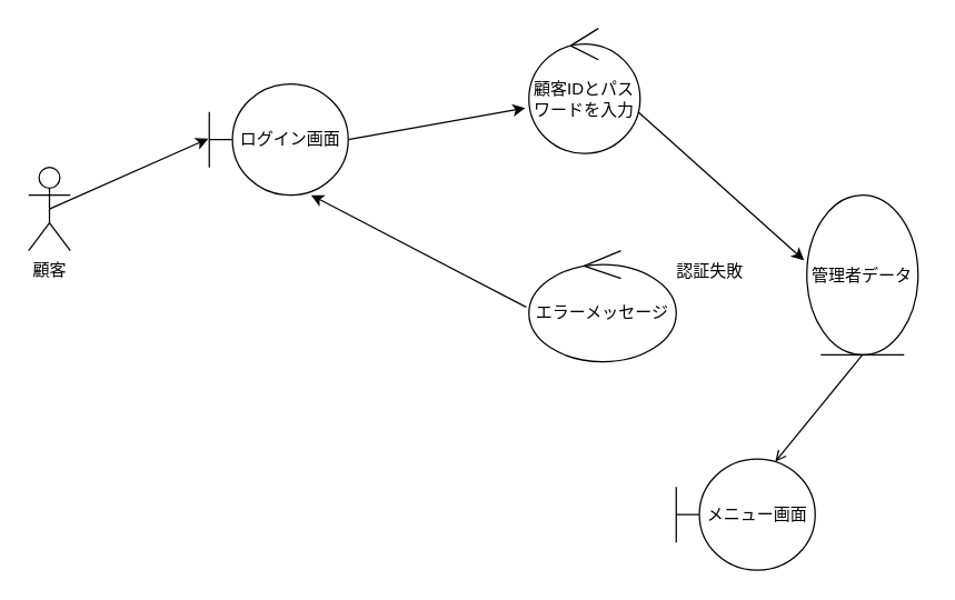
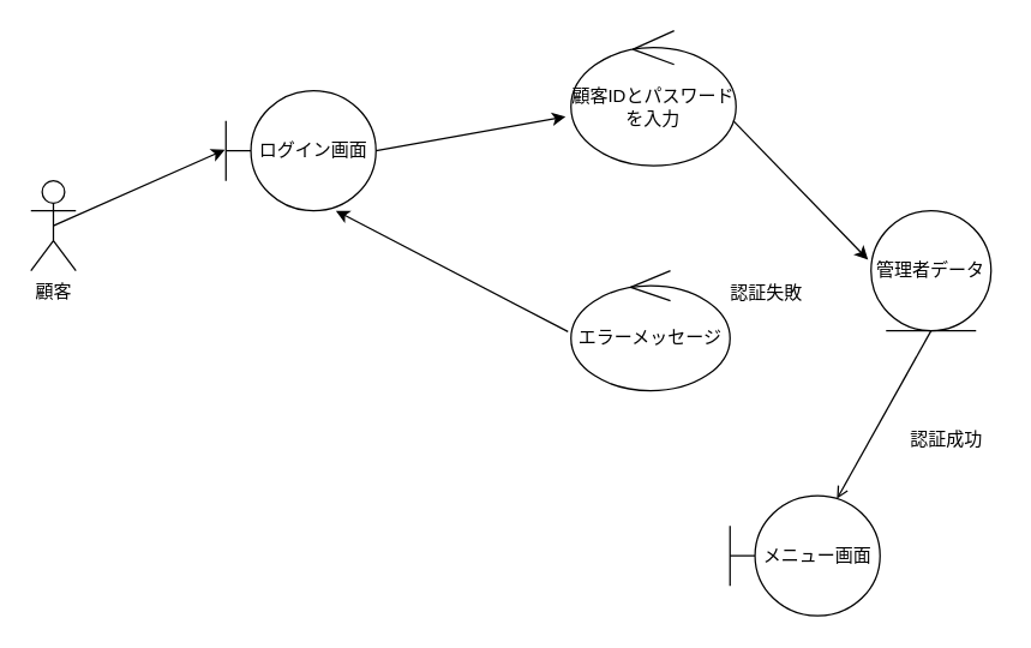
- <mxCell id="4" value="顧客IDとパスワードを入力" style="ellipse;shape=umlControl;whiteSpace=wrap;html=1;" vertex="1" parent="1"><mxGeometry x="380" y="20" width="80" height="90" as="geometry" /></mxCell>
+ <mxCell id="4" value="顧客IDとパスワードを入力" style="ellipse;shape=umlControl;whiteSpace=wrap;html=1;" vertex="1" parent="1"><mxGeometry x="380" y="20" width="110" height="90" as="geometry" /></mxCell>
- <mxCell id="5" value="管理者データ" style="ellipse;shape=umlEntity;whiteSpace=wrap;html=1;" vertex="1" parent="1"><mxGeometry x="580" y="140" width="80" height="115" as="geometry" /></mxCell>
+ <mxCell id="5" value="管理者データ" style="ellipse;shape=umlEntity;whiteSpace=wrap;html=1;" vertex="1" parent="1"><mxGeometry x="580" y="140" width="80" height="80" as="geometry" /></mxCell>
+ <mxCell id="14" value="認証成功" style="text;html=1;align=center;verticalAlign=middle;resizable=0;points=[];autosize=1;strokeColor=none;fillColor=none;" vertex="1" parent="1"><mxGeometry x="595" y="278" width="70" height="30" as="geometry" /></mxCell>
